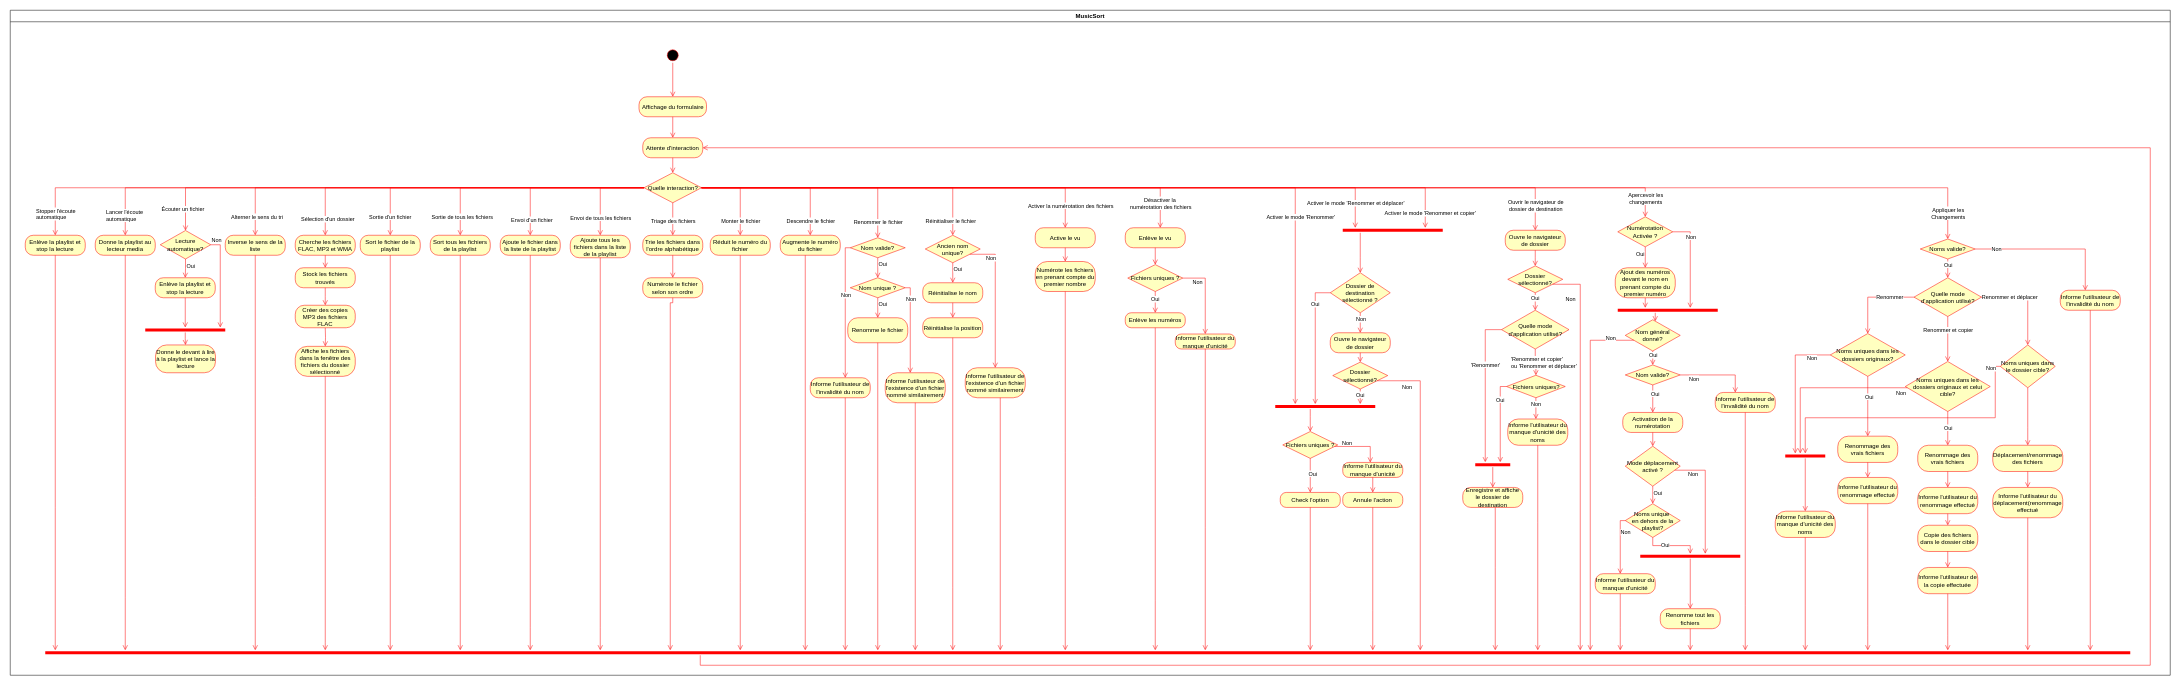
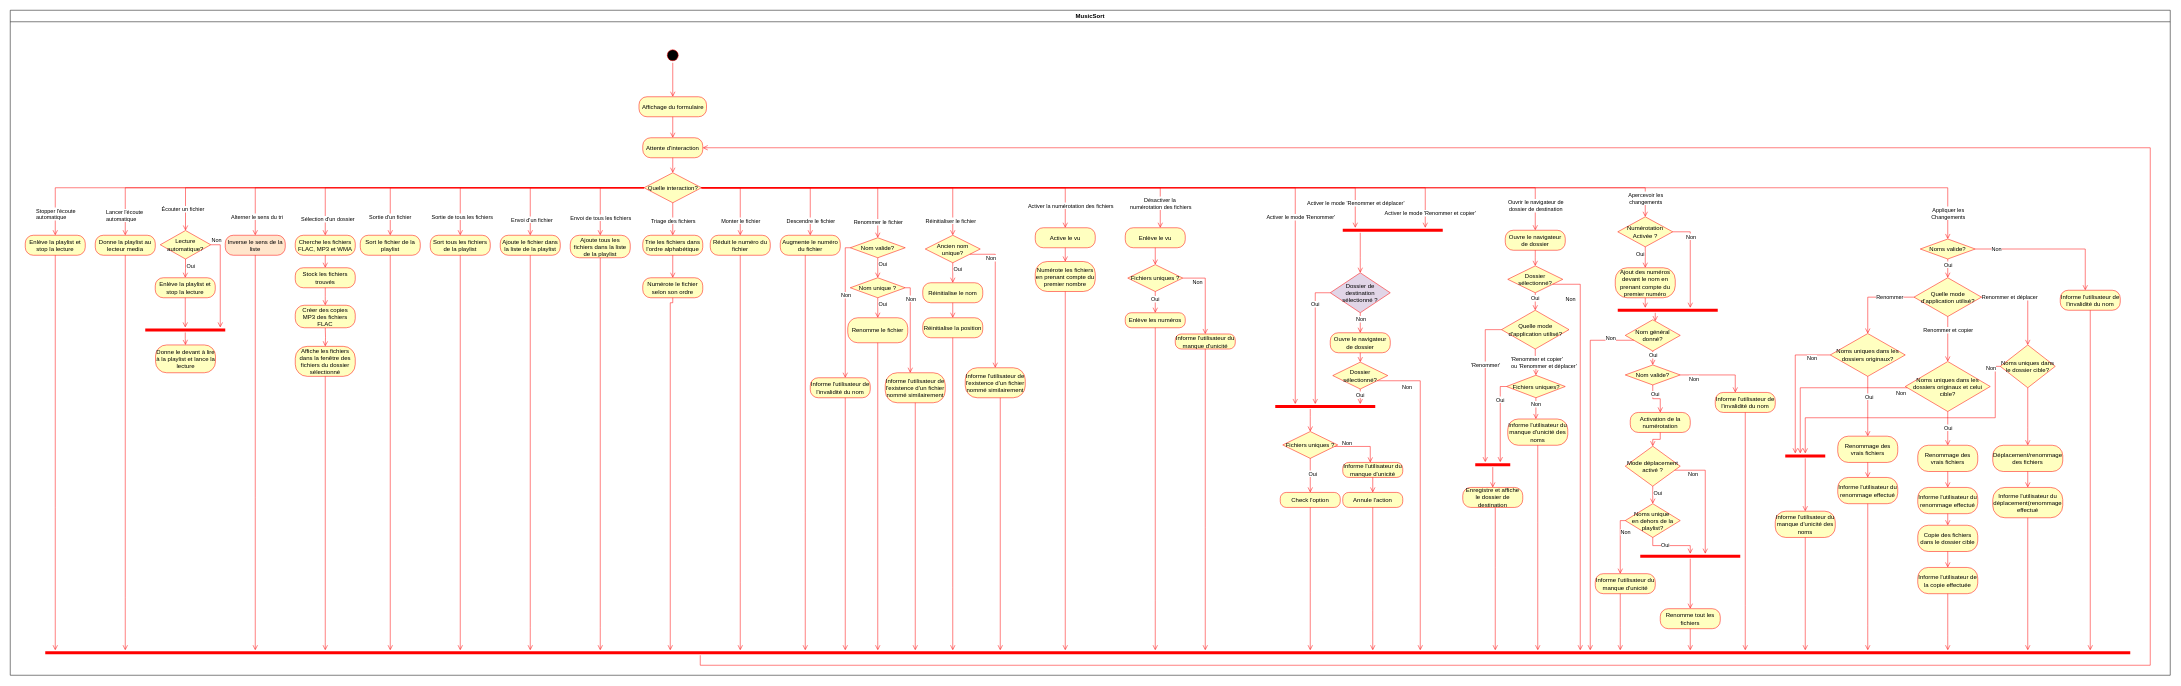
- <mxCell id="50" value="Inverse le sens de la liste" style="rounded=1;whiteSpace=wrap;html=1;arcSize=40;fontColor=#000000;fillColor=#ffffc0;strokeColor=#ff0000;" parent="2" vertex="1"><mxGeometry x="430" y="450" width="120" height="40" as="geometry" /></mxCell>
+ <mxCell id="50" value="Inverse le sens de la liste" style="rounded=1;whiteSpace=wrap;html=1;arcSize=40;fontColor=#000000;fillColor=#ffe6cc;strokeColor=#ff0000;" parent="2" vertex="1"><mxGeometry x="430" y="450" width="120" height="40" as="geometry" /></mxCell>
- <mxCell id="143" value="Dossier de destination sélectionné ?" style="rhombus;whiteSpace=wrap;html=1;fontColor=#000000;fillColor=#ffffc0;strokeColor=#ff0000;" vertex="1" parent="2"><mxGeometry x="2640" y="525" width="120" height="80" as="geometry" /></mxCell>
+ <mxCell id="143" value="Dossier de destination sélectionné ?" style="rhombus;whiteSpace=wrap;html=1;fontColor=#000000;fillColor=#e1d5e7;strokeColor=#ff0000;" vertex="1" parent="2"><mxGeometry x="2640" y="525" width="120" height="80" as="geometry" /></mxCell>
- <mxCell id="108" value="Activation de la numérotation" style="rounded=1;whiteSpace=wrap;html=1;arcSize=40;fontColor=#000000;fillColor=#ffffc0;strokeColor=#ff0000;" vertex="1" parent="2"><mxGeometry x="3225" y="804.38" width="120" height="40" as="geometry" /></mxCell>
+ <mxCell id="108" value="Activation de la numérotation" style="rounded=1;whiteSpace=wrap;html=1;arcSize=40;fontColor=#000000;fillColor=#ffffc0;strokeColor=#ff0000;" vertex="1" parent="2"><mxGeometry x="3240" y="804.38" width="120" height="40" as="geometry" /></mxCell>
